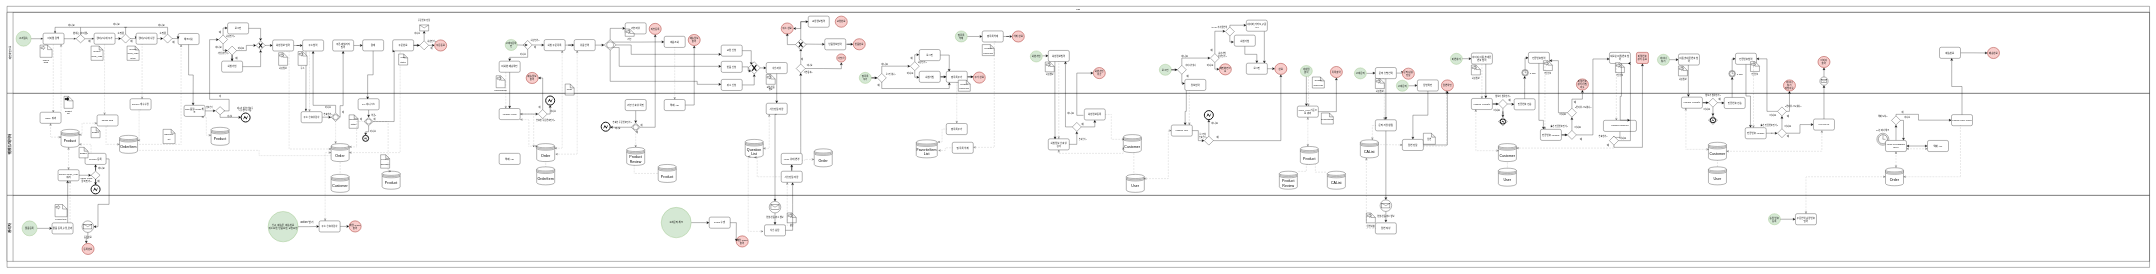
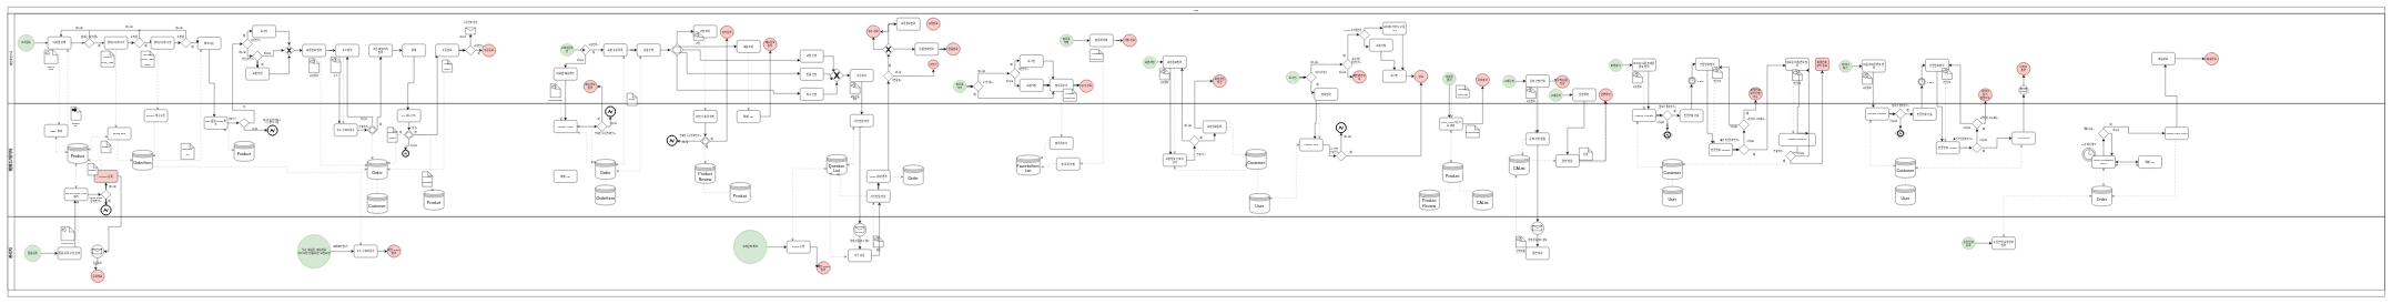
+ <mxCell id="494" value="" style="edgeStyle=elbowEdgeStyle;fontSize=12;html=1;endFill=0;startFill=0;endSize=6;startSize=6;dashed=1;dashPattern=1 4;endArrow=openThin;startArrow=none;rounded=0;exitX=0.5;exitY=1;exitDx=0;exitDy=0;" parent="2" source="76" target="304" edge="1"><mxGeometry width="160" relative="1" as="geometry"><mxPoint x="2000" y="250" as="sourcePoint" /><mxPoint x="2095" y="310" as="targetPoint" /><Array as="points"><mxPoint x="2095" y="250" /></Array></mxGeometry></mxCell>
- <mxCell id="283" value="Product 등록" style="rounded=1;whiteSpace=wrap;html=1;shadow=0;labelBackgroundColor=none;strokeWidth=1;fontFamily=Verdana;fontSize=8;align=center;" parent="241" vertex="1"><mxGeometry x="260" y="200.0" width="70" height="37" as="geometry" /></mxCell>
+ <mxCell id="283" value="Product 등록" style="rounded=1;whiteSpace=wrap;html=1;shadow=0;labelBackgroundColor=none;strokeWidth=1;fontFamily=Verdana;fontSize=8;align=center;fillColor=#f8cecc;" parent="241" vertex="1"><mxGeometry x="260" y="200.0" width="70" height="37" as="geometry" /></mxCell>
+ <mxCell id="534" value="" style="edgeStyle=elbowEdgeStyle;fontSize=12;html=1;endFill=0;startFill=0;endSize=6;startSize=6;dashed=1;dashPattern=1 4;endArrow=openThin;startArrow=openThin;rounded=0;entryX=0;entryY=0.7;entryDx=0;entryDy=0;exitX=0.25;exitY=0;exitDx=0;exitDy=0;" edge="1" parent="2" source="479" target="316"><mxGeometry width="160" relative="1" as="geometry"><mxPoint x="2270" y="600" as="sourcePoint" /><mxPoint x="2430" y="600" as="targetPoint" /><Array as="points"><mxPoint x="2357" y="600" /></Array></mxGeometry></mxCell>
